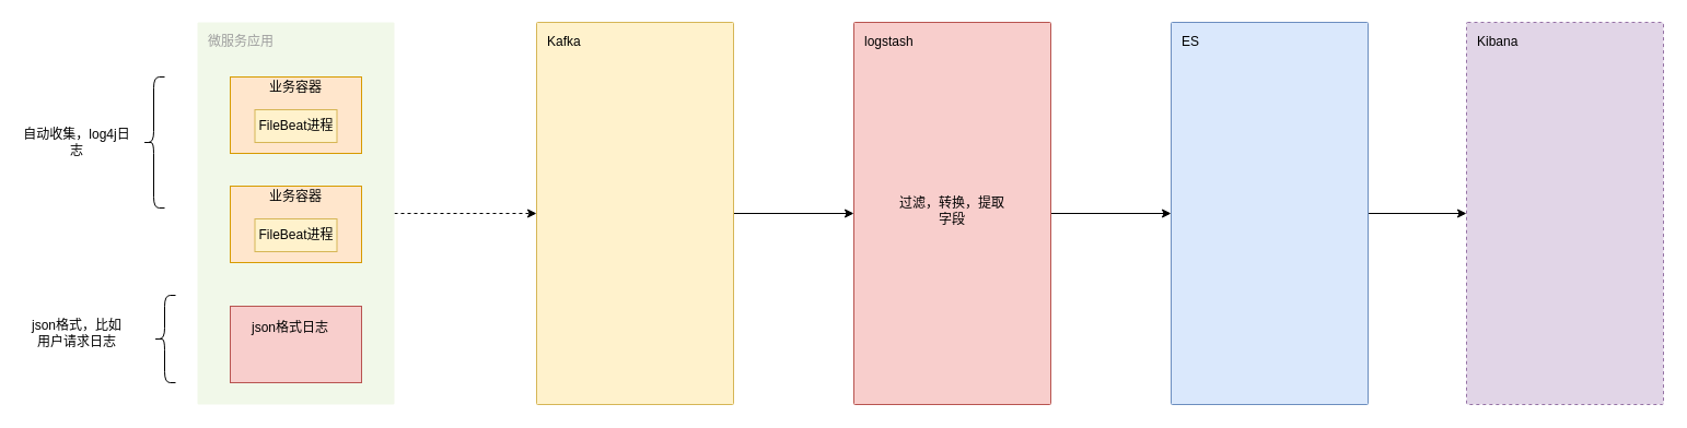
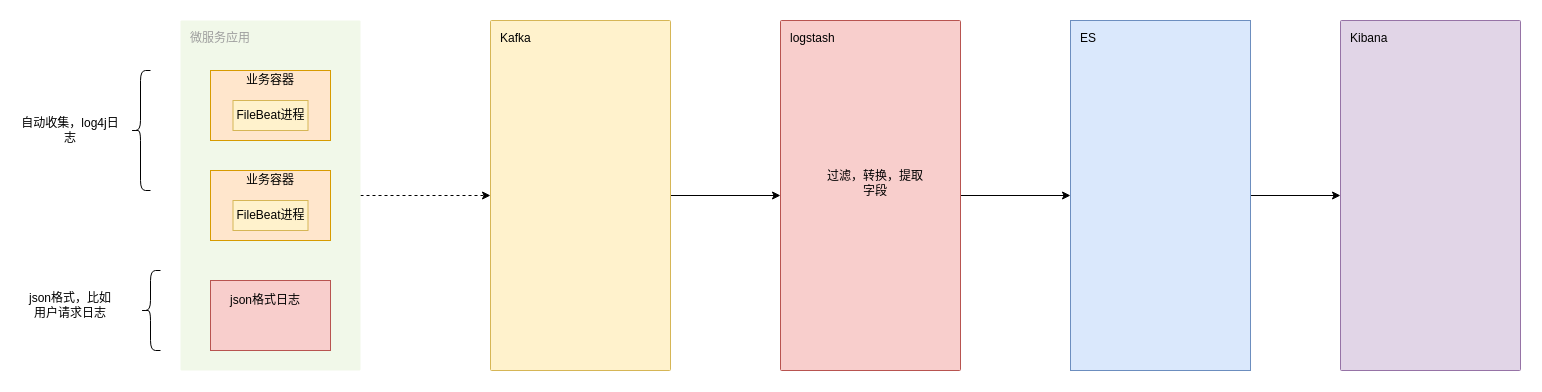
- <mxCell id="25" value="过滤，转换，提取字段" style="text;html=1;strokeColor=none;fillColor=none;align=center;verticalAlign=middle;whiteSpace=wrap;rounded=0;" vertex="1" parent="1"><mxGeometry x="820" y="170" width="100" height="45" as="geometry" /></mxCell>
+ <mxCell id="25" value="过滤，转换，提取字段" style="text;html=1;strokeColor=none;fillColor=none;align=center;verticalAlign=middle;whiteSpace=wrap;rounded=0;" vertex="1" parent="1"><mxGeometry x="825" y="160" width="100" height="45" as="geometry" /></mxCell>
- <mxCell id="9" value="ES" style="sketch=0;points=[[0,0,0],[0.25,0,0],[0.5,0,0],[0.75,0,0],[1,0,0],[1,0.25,0],[1,0.5,0],[1,0.75,0],[1,1,0],[0.75,1,0],[0.5,1,0],[0.25,1,0],[0,1,0],[0,0.75,0],[0,0.5,0],[0,0.25,0]];rounded=1;absoluteArcSize=1;arcSize=2;html=1;strokeColor=#6c8ebf;shadow=0;dashed=0;fontSize=12;align=left;verticalAlign=top;spacing=10;spacingTop=-4;fillColor=#dae8fc;" vertex="1" parent="1"><mxGeometry x="1070" y="20" width="180" height="350" as="geometry" /></mxCell>
+ <mxCell id="9" value="ES" style="sketch=0;points=[[0,0,0],[0.25,0,0],[0.5,0,0],[0.75,0,0],[1,0,0],[1,0.25,0],[1,0.5,0],[1,0.75,0],[1,1,0],[0.75,1,0],[0.5,1,0],[0.25,1,0],[0,1,0],[0,0.75,0],[0,0.5,0],[0,0.25,0]];absoluteArcSize=1;arcSize=2;html=1;strokeColor=#6c8ebf;shadow=0;dashed=0;fontSize=12;align=left;verticalAlign=top;spacing=10;spacingTop=-4;fillColor=#dae8fc;rounded=0;" vertex="1" parent="1"><mxGeometry x="1070" y="20" width="180" height="350" as="geometry" /></mxCell>
- <mxCell id="26" value="Kibana" style="sketch=0;points=[[0,0,0],[0.25,0,0],[0.5,0,0],[0.75,0,0],[1,0,0],[1,0.25,0],[1,0.5,0],[1,0.75,0],[1,1,0],[0.75,1,0],[0.5,1,0],[0.25,1,0],[0,1,0],[0,0.75,0],[0,0.5,0],[0,0.25,0]];rounded=1;absoluteArcSize=1;arcSize=2;html=1;strokeColor=#9673a6;shadow=0;dashed=1;fontSize=12;align=left;verticalAlign=top;spacing=10;spacingTop=-4;fillColor=#e1d5e7;" vertex="1" parent="1"><mxGeometry x="1340" y="20" width="180" height="350" as="geometry" /></mxCell>
+ <mxCell id="26" value="Kibana" style="sketch=0;points=[[0,0,0],[0.25,0,0],[0.5,0,0],[0.75,0,0],[1,0,0],[1,0.25,0],[1,0.5,0],[1,0.75,0],[1,1,0],[0.75,1,0],[0.5,1,0],[0.25,1,0],[0,1,0],[0,0.75,0],[0,0.5,0],[0,0.25,0]];rounded=1;absoluteArcSize=1;arcSize=2;html=1;strokeColor=#9673a6;shadow=0;dashed=0;fontSize=12;align=left;verticalAlign=top;spacing=10;spacingTop=-4;fillColor=#e1d5e7;" vertex="1" parent="1"><mxGeometry x="1340" y="20" width="180" height="350" as="geometry" /></mxCell>
